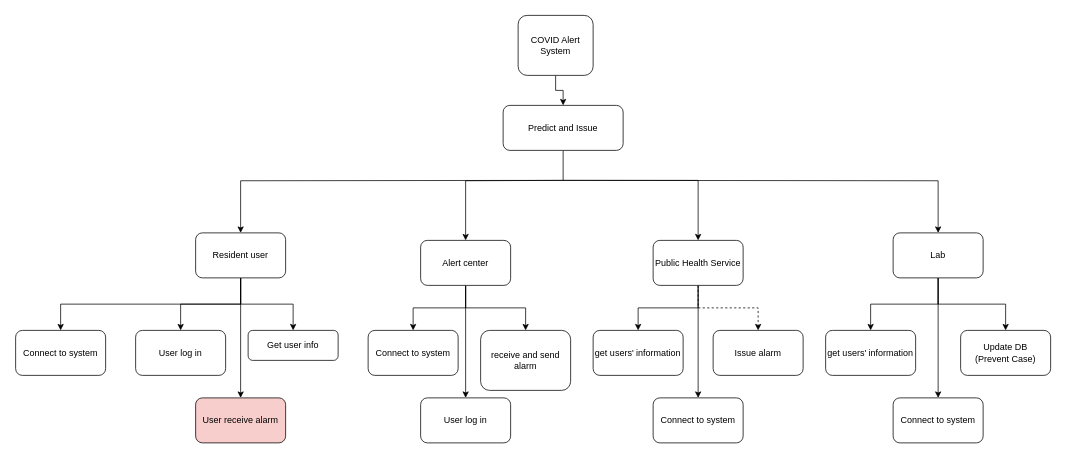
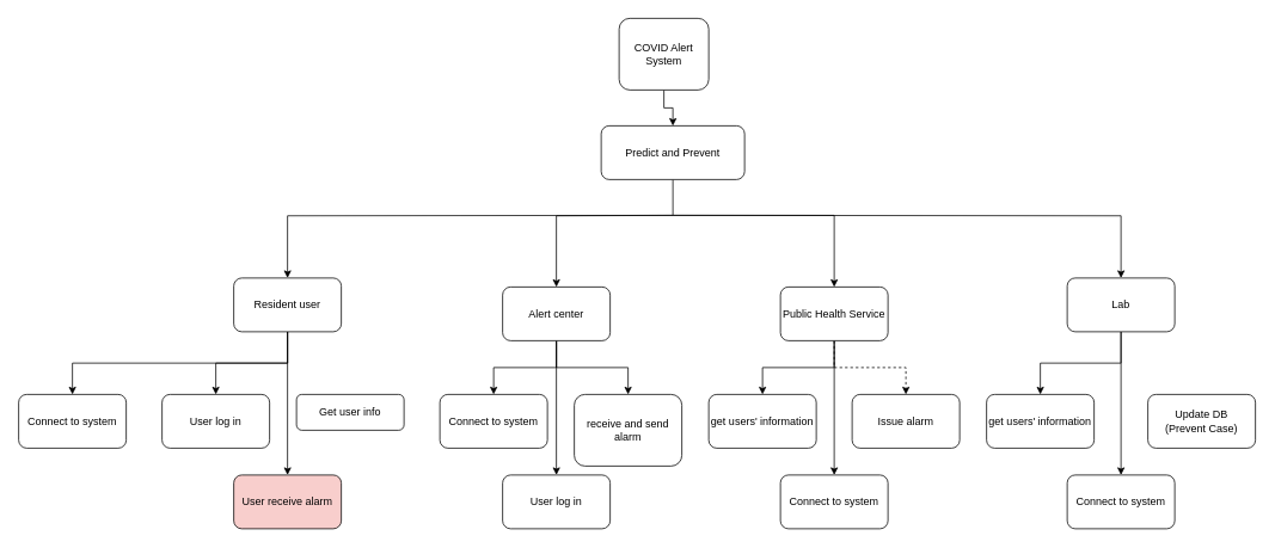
- <mxCell id="6" value="Predict and Issue" style="rounded=1;whiteSpace=wrap;html=1;" parent="1" vertex="1"><mxGeometry x="670" y="140" width="160" height="60" as="geometry" /></mxCell>
+ <mxCell id="6" value="Predict and Prevent" style="rounded=1;whiteSpace=wrap;html=1;" parent="1" vertex="1"><mxGeometry x="670" y="140" width="160" height="60" as="geometry" /></mxCell>
- <mxCell id="7" value="" style="edgeStyle=orthogonalEdgeStyle;rounded=0;orthogonalLoop=1;jettySize=auto;html=1;" parent="1" source="11" target="24" edge="1"><mxGeometry relative="1" as="geometry" /></mxCell>
- <mxCell id="18" style="edgeStyle=orthogonalEdgeStyle;rounded=0;orthogonalLoop=1;jettySize=auto;html=1;entryX=0.5;entryY=0;entryDx=0;entryDy=0;" parent="1" source="19" target="26" edge="1"><mxGeometry relative="1" as="geometry" /></mxCell>
